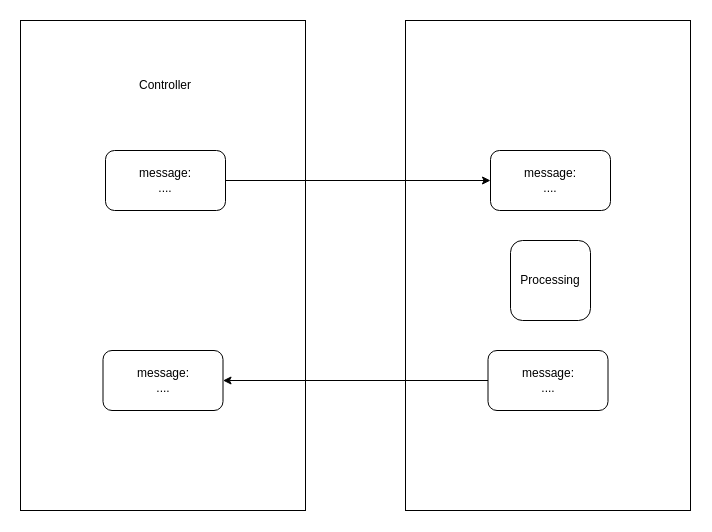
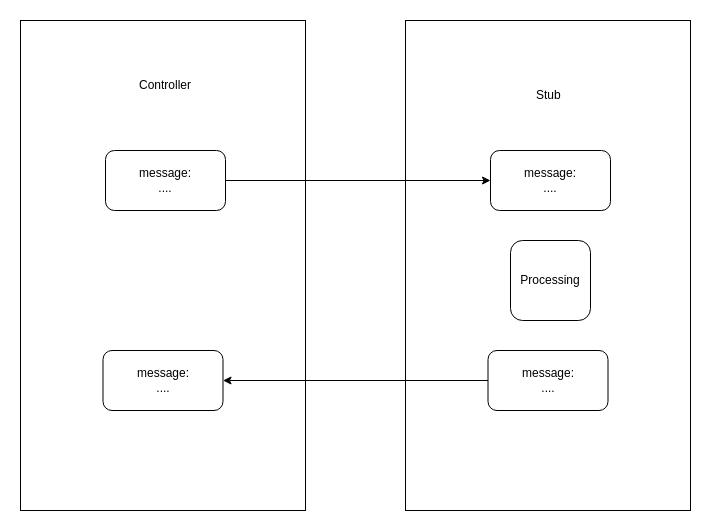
+ <mxCell id="7" value="Stub&amp;nbsp;" style="text;html=1;strokeColor=none;fillColor=none;align=center;verticalAlign=middle;whiteSpace=wrap;rounded=0;" vertex="1" parent="1"><mxGeometry x="520" y="80" width="60" height="30" as="geometry" /></mxCell>
